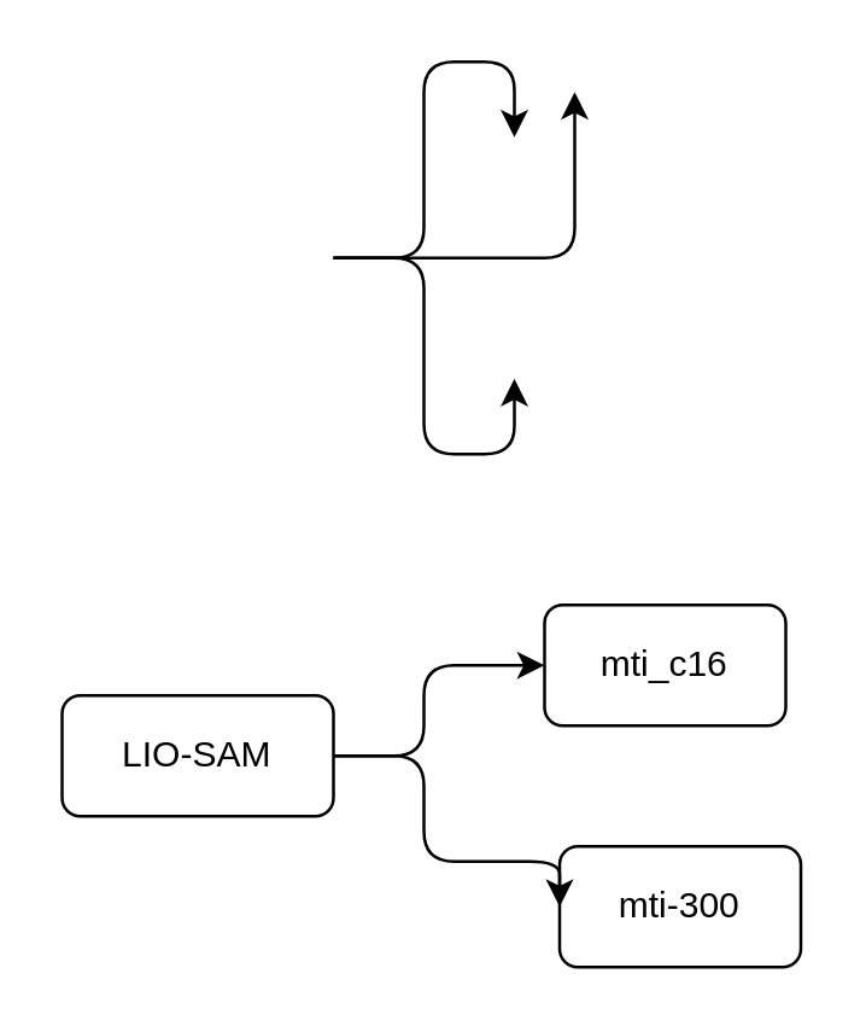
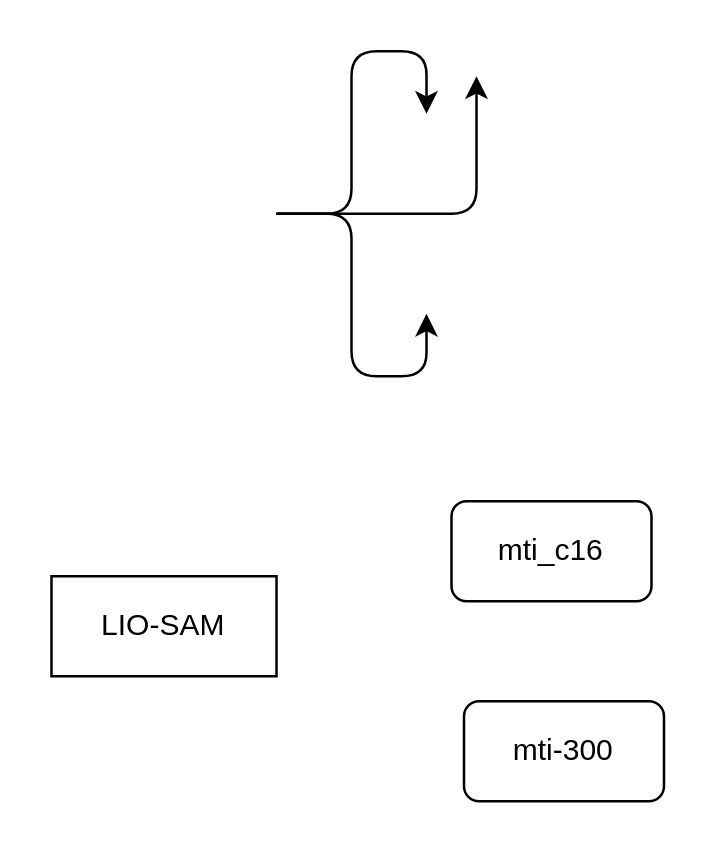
- <mxCell id="8" value="" style="edgeStyle=orthogonalEdgeStyle;rounded=1;orthogonalLoop=1;jettySize=auto;html=1;entryX=0;entryY=0.5;entryDx=0;entryDy=0;exitX=1;exitY=0.5;exitDx=0;exitDy=0;" parent="1" source="4" target="5" edge="1"><mxGeometry relative="1" as="geometry"><mxPoint x="120" y="255" as="sourcePoint" /><mxPoint x="180" y="295" as="targetPoint" /><Array as="points"><mxPoint x="140" y="250" /><mxPoint x="140" y="220" /></Array></mxGeometry></mxCell>
- <mxCell id="4" value="LIO-SAM" style="rounded=1;whiteSpace=wrap;html=1;" parent="1" vertex="1"><mxGeometry x="20" y="230" width="90" height="40" as="geometry" /></mxCell>
+ <mxCell id="4" value="LIO-SAM" style="whiteSpace=wrap;html=1;rounded=0;" parent="1" vertex="1"><mxGeometry x="20" y="230" width="90" height="40" as="geometry" /></mxCell>
- <mxCell id="7" value="" style="edgeStyle=orthogonalEdgeStyle;rounded=1;orthogonalLoop=1;jettySize=auto;html=1;entryX=0;entryY=0.5;entryDx=0;entryDy=0;exitX=1;exitY=0.5;exitDx=0;exitDy=0;" parent="1" source="4" target="6" edge="1"><mxGeometry relative="1" as="geometry"><mxPoint x="120" y="70.029" as="sourcePoint" /><mxPoint x="190" y="110.029" as="targetPoint" /><Array as="points"><mxPoint x="140" y="250" /><mxPoint x="140" y="285" /></Array></mxGeometry></mxCell>
